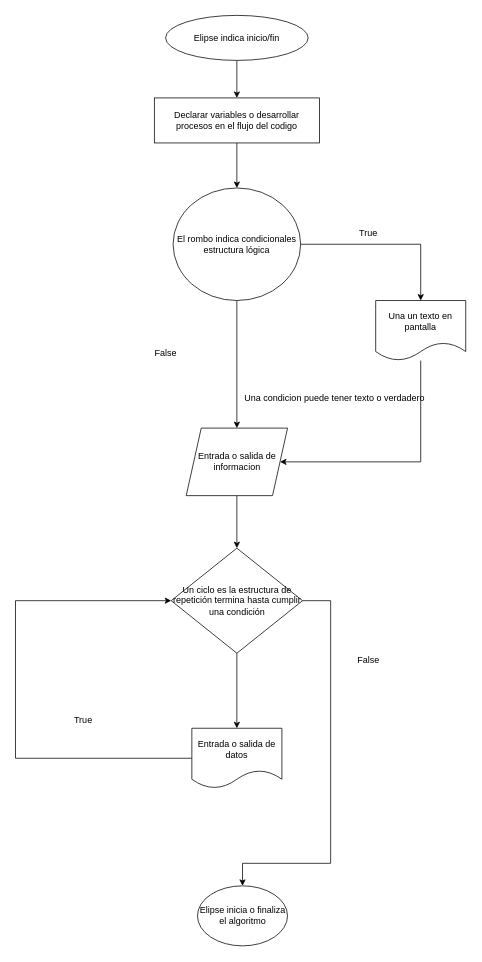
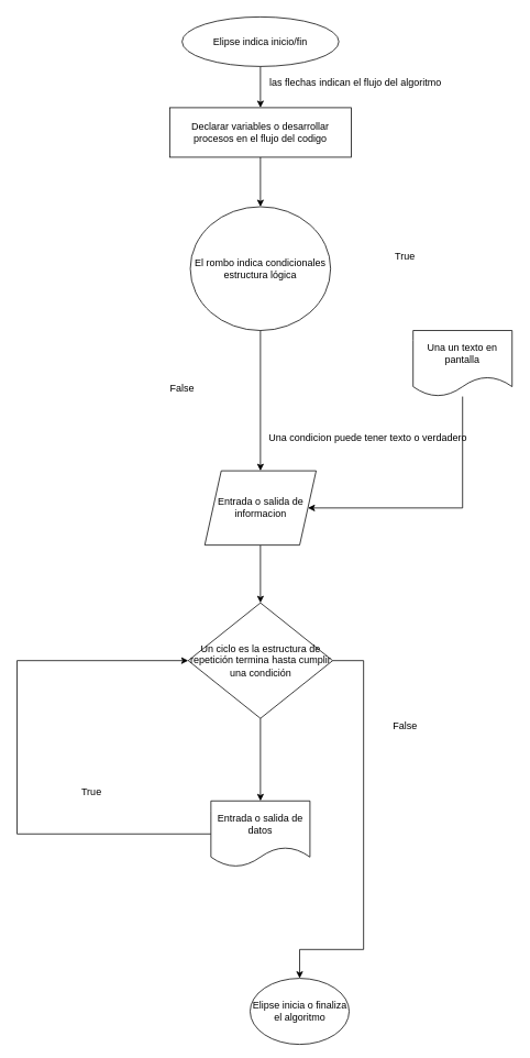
+ <mxCell id="24" value="las flechas indican el flujo del algoritmo" style="text;html=1;align=center;verticalAlign=middle;resizable=0;points=[];autosize=1;strokeColor=none;fillColor=none;" vertex="1" parent="1"><mxGeometry x="320" y="90" width="220" height="20" as="geometry" /></mxCell>
- <mxCell id="6" style="edgeStyle=orthogonalEdgeStyle;rounded=0;orthogonalLoop=1;jettySize=auto;html=1;exitX=1;exitY=0.5;exitDx=0;exitDy=0;entryX=0.5;entryY=0;entryDx=0;entryDy=0;" edge="1" parent="1" source="8" target="10"><mxGeometry relative="1" as="geometry" /></mxCell>
- <mxCell id="22" value="Elipse inicia o finaliza el algoritmo" style="ellipse;whiteSpace=wrap;html=1;" vertex="1" parent="1"><mxGeometry x="262.5" y="1180" width="120" height="80" as="geometry" /></mxCell>
+ <mxCell id="22" value="Elipse inicia o finaliza el algoritmo" style="ellipse;whiteSpace=wrap;html=1;" vertex="1" parent="1"><mxGeometry x="302.5" y="1185" width="120" height="80" as="geometry" /></mxCell>
